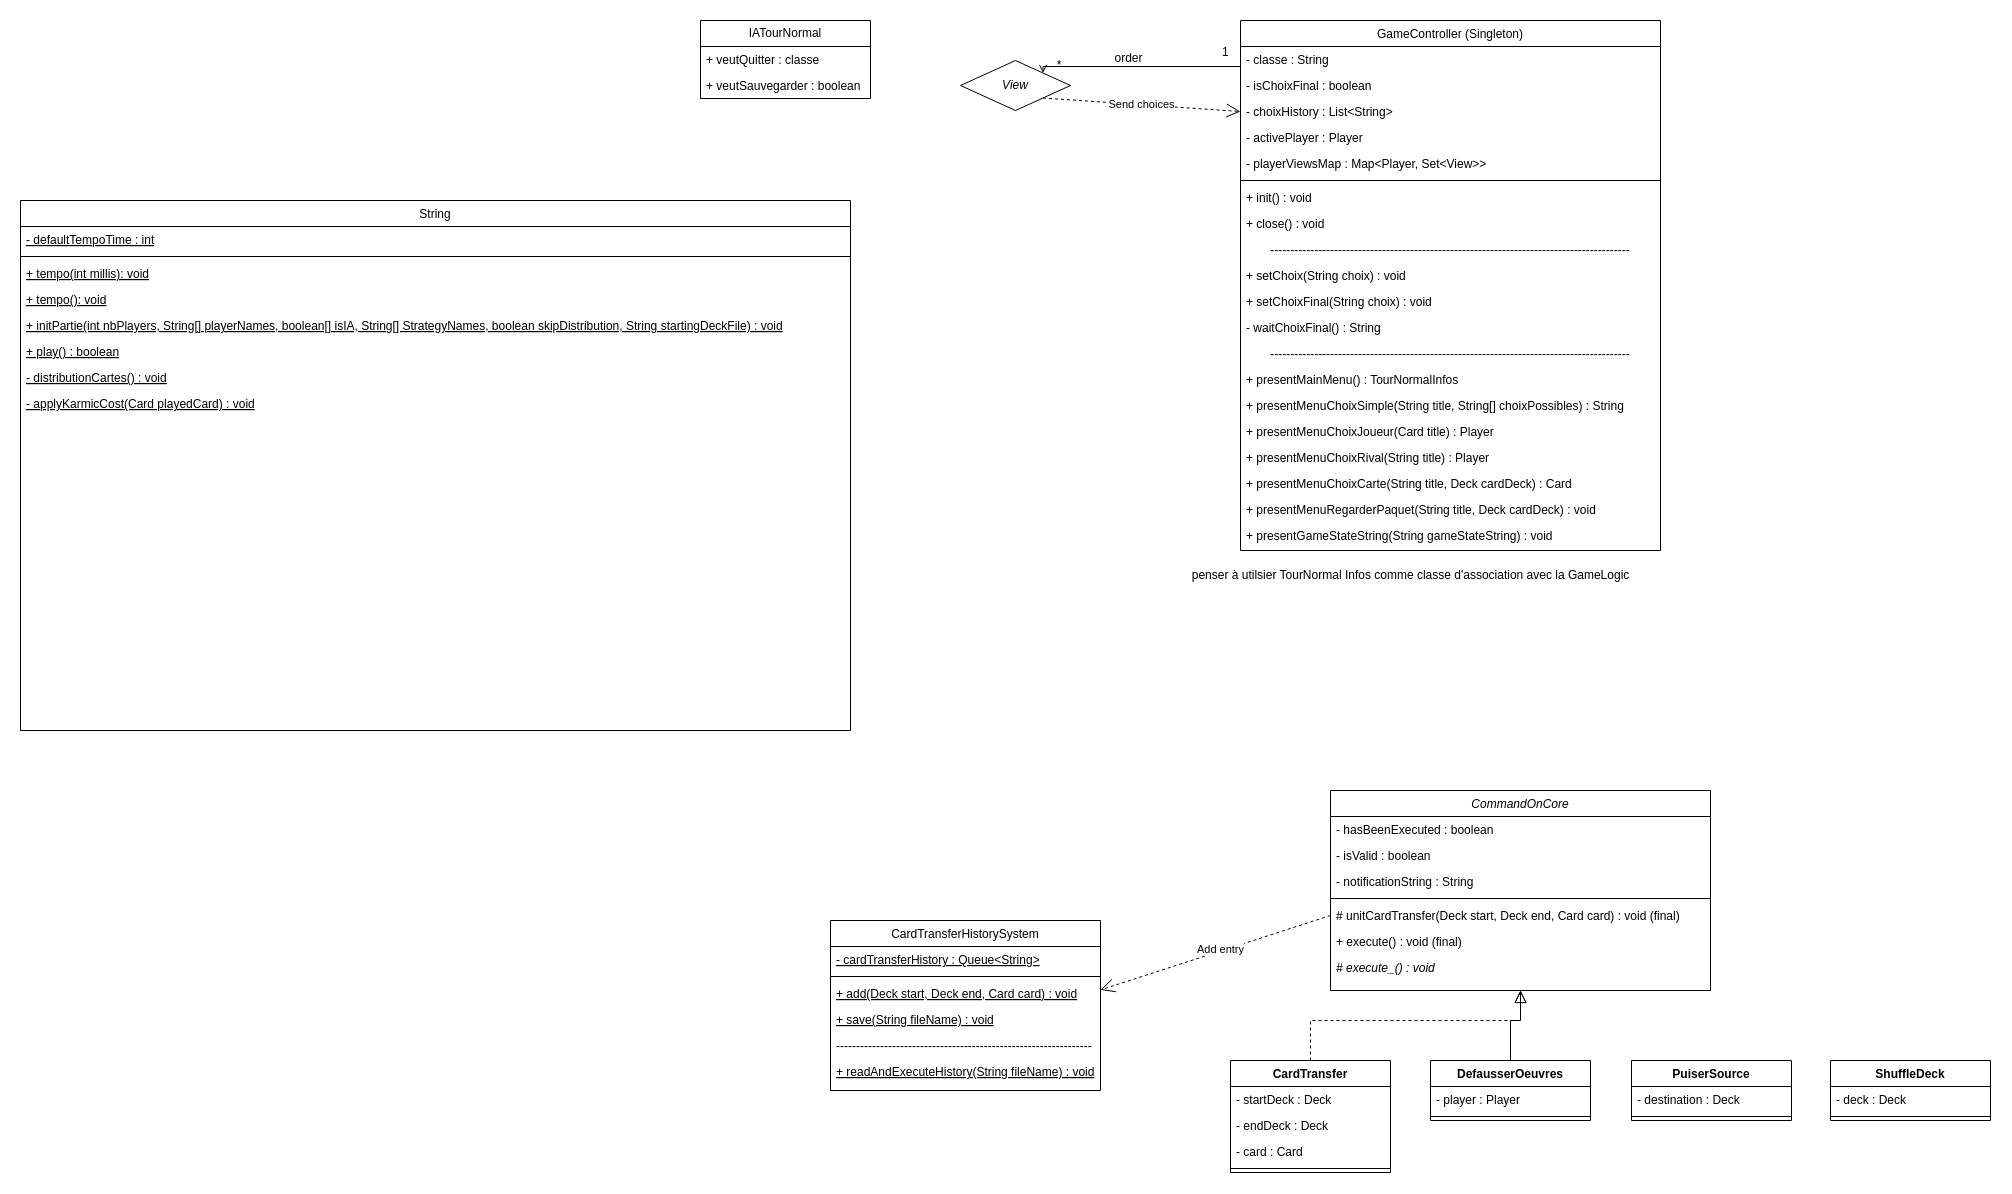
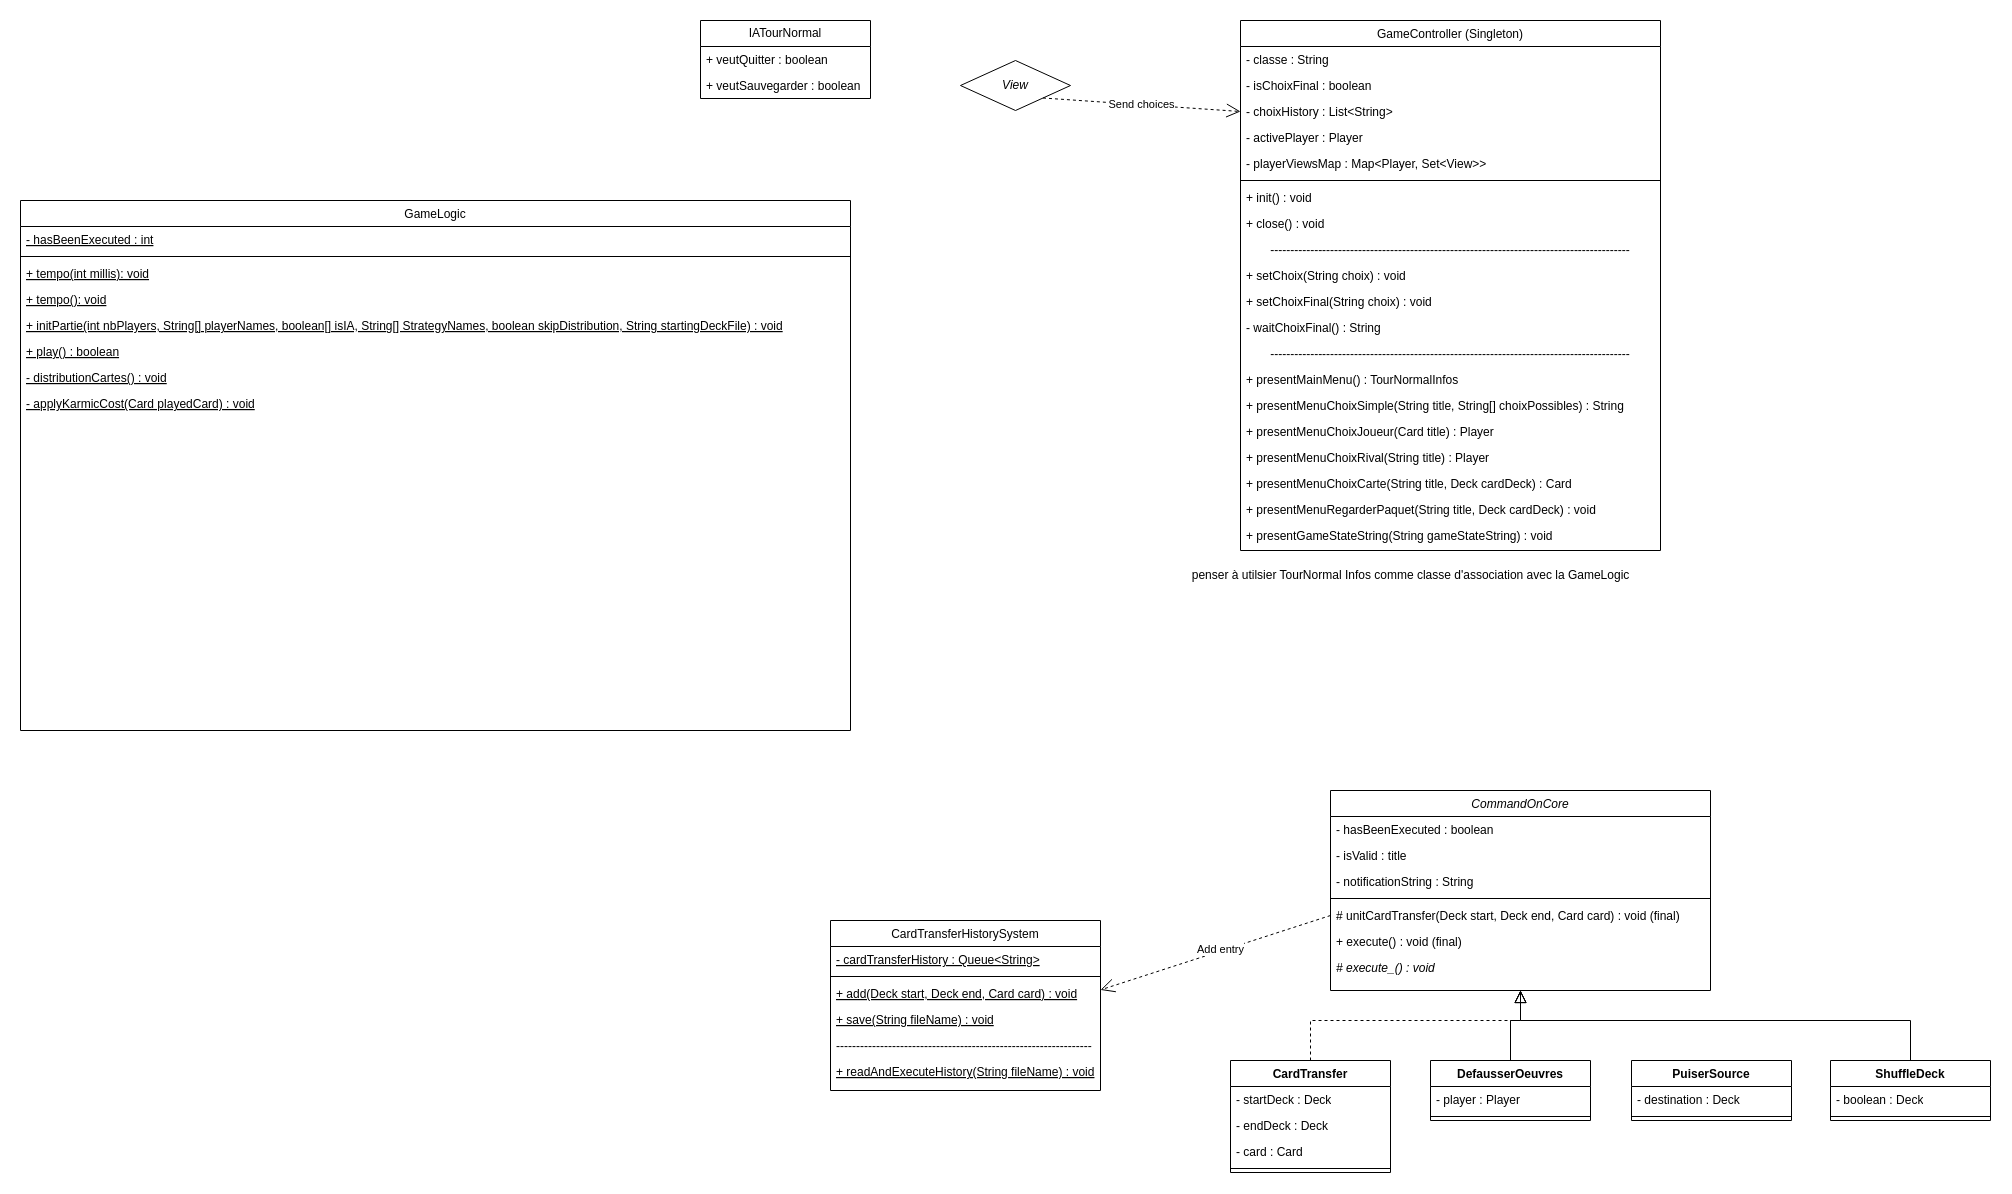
- <mxCell id="3" value="+ veutQuitter : classe" style="text;strokeColor=none;fillColor=none;align=left;verticalAlign=top;spacingLeft=4;spacingRight=4;overflow=hidden;rotatable=0;points=[[0,0.5],[1,0.5]];portConstraint=eastwest;whiteSpace=wrap;html=1;" vertex="1" parent="2"><mxGeometry y="26" width="170" height="26" as="geometry" /></mxCell>
+ <mxCell id="3" value="+ veutQuitter : boolean" style="text;strokeColor=none;fillColor=none;align=left;verticalAlign=top;spacingLeft=4;spacingRight=4;overflow=hidden;rotatable=0;points=[[0,0.5],[1,0.5]];portConstraint=eastwest;whiteSpace=wrap;html=1;" vertex="1" parent="2"><mxGeometry y="26" width="170" height="26" as="geometry" /></mxCell>
- <mxCell id="60" value="" style="endArrow=open;shadow=0;strokeWidth=1;rounded=0;endFill=1;edgeStyle=elbowEdgeStyle;elbow=vertical;exitX=0;exitY=0.5;exitDx=0;exitDy=0;entryX=1;entryY=0;entryDx=0;entryDy=0;" edge="1" parent="1" source="39" target="59"><mxGeometry x="0.5" y="41" relative="1" as="geometry"><mxPoint x="920" y="200" as="sourcePoint" /><mxPoint x="1060" y="200" as="targetPoint" /><mxPoint x="-40" y="32" as="offset" /></mxGeometry></mxCell>
- <mxCell id="61" value="1" style="resizable=0;align=left;verticalAlign=bottom;labelBackgroundColor=none;fontSize=12;" connectable="0" vertex="1" parent="60"><mxGeometry x="-1" relative="1" as="geometry"><mxPoint x="-20" y="1" as="offset" /></mxGeometry></mxCell>
- <mxCell id="62" value="*" style="resizable=0;align=right;verticalAlign=bottom;labelBackgroundColor=none;fontSize=12;" connectable="0" vertex="1" parent="60"><mxGeometry x="1" relative="1" as="geometry"><mxPoint x="20" as="offset" /></mxGeometry></mxCell>
- <mxCell id="63" value="order" style="text;html=1;resizable=0;points=[];;align=center;verticalAlign=middle;labelBackgroundColor=none;rounded=0;shadow=0;strokeWidth=1;fontSize=12;" vertex="1" connectable="0" parent="60"><mxGeometry x="0.5" y="49" relative="1" as="geometry"><mxPoint x="38" y="-58" as="offset" /></mxGeometry></mxCell>
- <mxCell id="66" value="String" style="swimlane;fontStyle=0;align=center;verticalAlign=top;childLayout=stackLayout;horizontal=1;startSize=26;horizontalStack=0;resizeParent=1;resizeLast=0;collapsible=1;marginBottom=0;rounded=0;shadow=0;strokeWidth=1;" vertex="1" parent="1"><mxGeometry x="20" y="200" width="830" height="530" as="geometry"><mxRectangle x="860" y="770" width="160" height="26" as="alternateBounds" /></mxGeometry></mxCell>
+ <mxCell id="66" value="GameLogic" style="swimlane;fontStyle=0;align=center;verticalAlign=top;childLayout=stackLayout;horizontal=1;startSize=26;horizontalStack=0;resizeParent=1;resizeLast=0;collapsible=1;marginBottom=0;rounded=0;shadow=0;strokeWidth=1;" vertex="1" parent="1"><mxGeometry x="20" y="200" width="830" height="530" as="geometry"><mxRectangle x="860" y="770" width="160" height="26" as="alternateBounds" /></mxGeometry></mxCell>
- <mxCell id="67" value="- defaultTempoTime : int" style="text;align=left;verticalAlign=top;spacingLeft=4;spacingRight=4;overflow=hidden;rotatable=0;points=[[0,0.5],[1,0.5]];portConstraint=eastwest;fontStyle=4" vertex="1" parent="66"><mxGeometry y="26" width="830" height="26" as="geometry" /></mxCell>
+ <mxCell id="67" value="- hasBeenExecuted : int" style="text;align=left;verticalAlign=top;spacingLeft=4;spacingRight=4;overflow=hidden;rotatable=0;points=[[0,0.5],[1,0.5]];portConstraint=eastwest;fontStyle=4" vertex="1" parent="66"><mxGeometry y="26" width="830" height="26" as="geometry" /></mxCell>
- <mxCell id="7" value="- isValid : boolean" style="text;align=left;verticalAlign=top;spacingLeft=4;spacingRight=4;overflow=hidden;rotatable=0;points=[[0,0.5],[1,0.5]];portConstraint=eastwest;" vertex="1" parent="5"><mxGeometry y="52" width="380" height="26" as="geometry" /></mxCell>
+ <mxCell id="7" value="- isValid : title" style="text;align=left;verticalAlign=top;spacingLeft=4;spacingRight=4;overflow=hidden;rotatable=0;points=[[0,0.5],[1,0.5]];portConstraint=eastwest;" vertex="1" parent="5"><mxGeometry y="52" width="380" height="26" as="geometry" /></mxCell>
+ <mxCell id="29" value="" style="endArrow=block;endSize=10;endFill=0;shadow=0;strokeWidth=1;rounded=0;edgeStyle=elbowEdgeStyle;elbow=vertical;exitX=0.5;exitY=0;exitDx=0;exitDy=0;entryX=0.5;entryY=1;entryDx=0;entryDy=0;" edge="1" parent="1" source="24" target="5"><mxGeometry width="160" relative="1" as="geometry"><mxPoint x="1330" y="1080" as="sourcePoint" /><mxPoint x="1430" y="910" as="targetPoint" /><Array as="points"><mxPoint x="1690" y="1020" /></Array></mxGeometry></mxCell>
- <mxCell id="25" value="- deck : Deck" style="text;strokeColor=none;fillColor=none;align=left;verticalAlign=top;spacingLeft=4;spacingRight=4;overflow=hidden;rotatable=0;points=[[0,0.5],[1,0.5]];portConstraint=eastwest;whiteSpace=wrap;html=1;" vertex="1" parent="24"><mxGeometry y="26" width="160" height="26" as="geometry" /></mxCell>
+ <mxCell id="25" value="- boolean : Deck" style="text;strokeColor=none;fillColor=none;align=left;verticalAlign=top;spacingLeft=4;spacingRight=4;overflow=hidden;rotatable=0;points=[[0,0.5],[1,0.5]];portConstraint=eastwest;whiteSpace=wrap;html=1;" vertex="1" parent="24"><mxGeometry y="26" width="160" height="26" as="geometry" /></mxCell>
